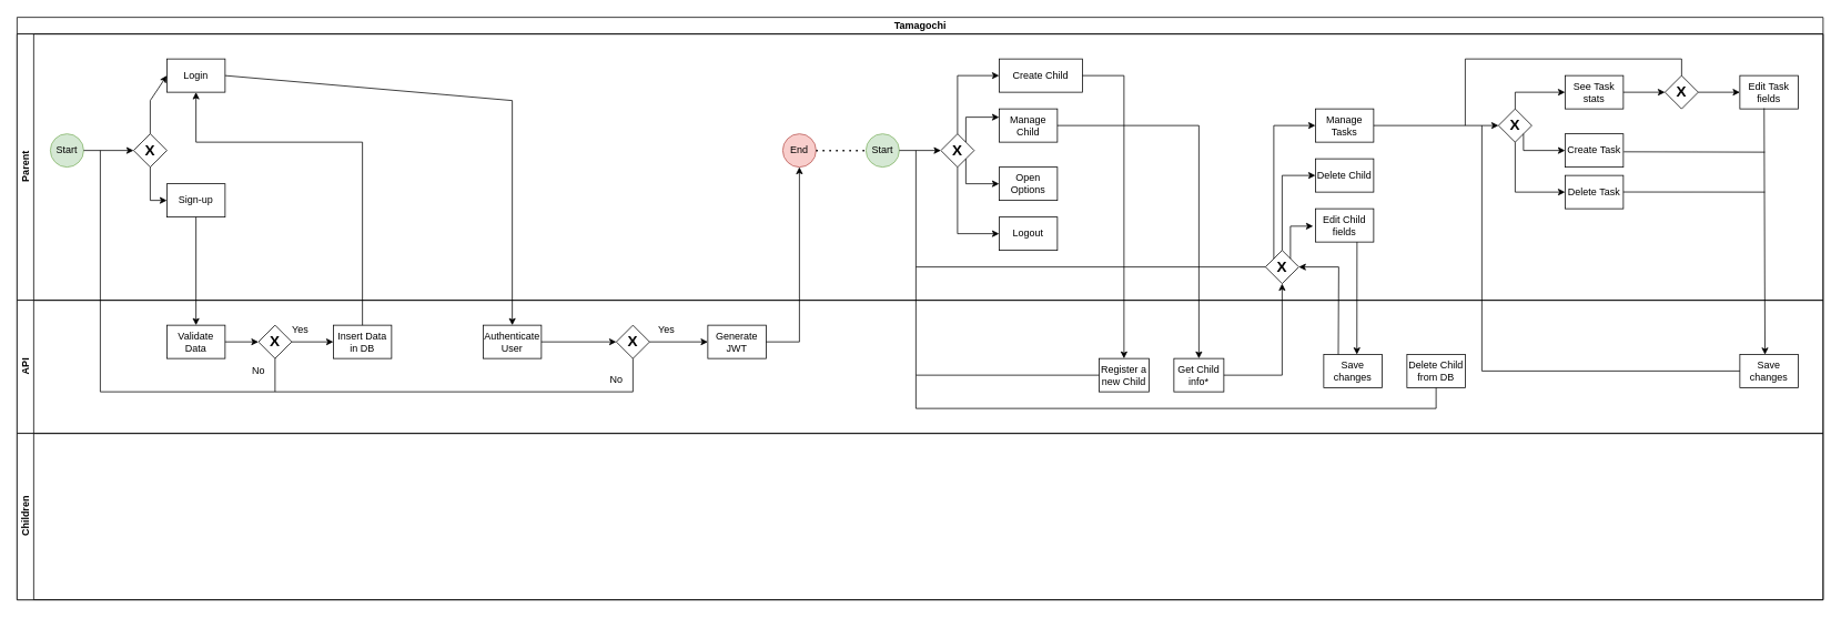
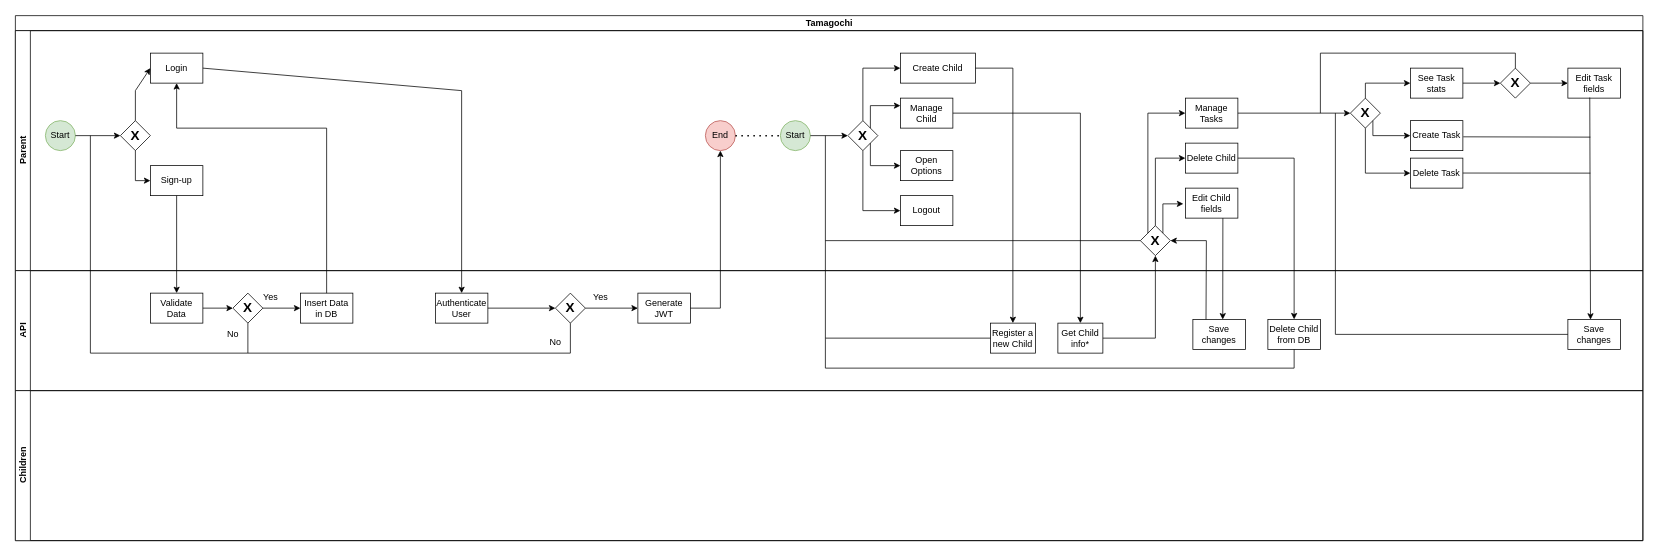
+ <mxCell id="74" value="" style="endArrow=classic;html=1;rounded=0;entryX=0.5;entryY=0;entryDx=0;entryDy=0;exitX=1;exitY=0.5;exitDx=0;exitDy=0;" edge="1" parent="2" source="29" target="62"><mxGeometry width="50" height="50" relative="1" as="geometry"><mxPoint x="1440" y="310" as="sourcePoint" /><mxPoint x="1490" y="260" as="targetPoint" /><Array as="points"><mxPoint x="1705" y="190" /></Array></mxGeometry></mxCell>
